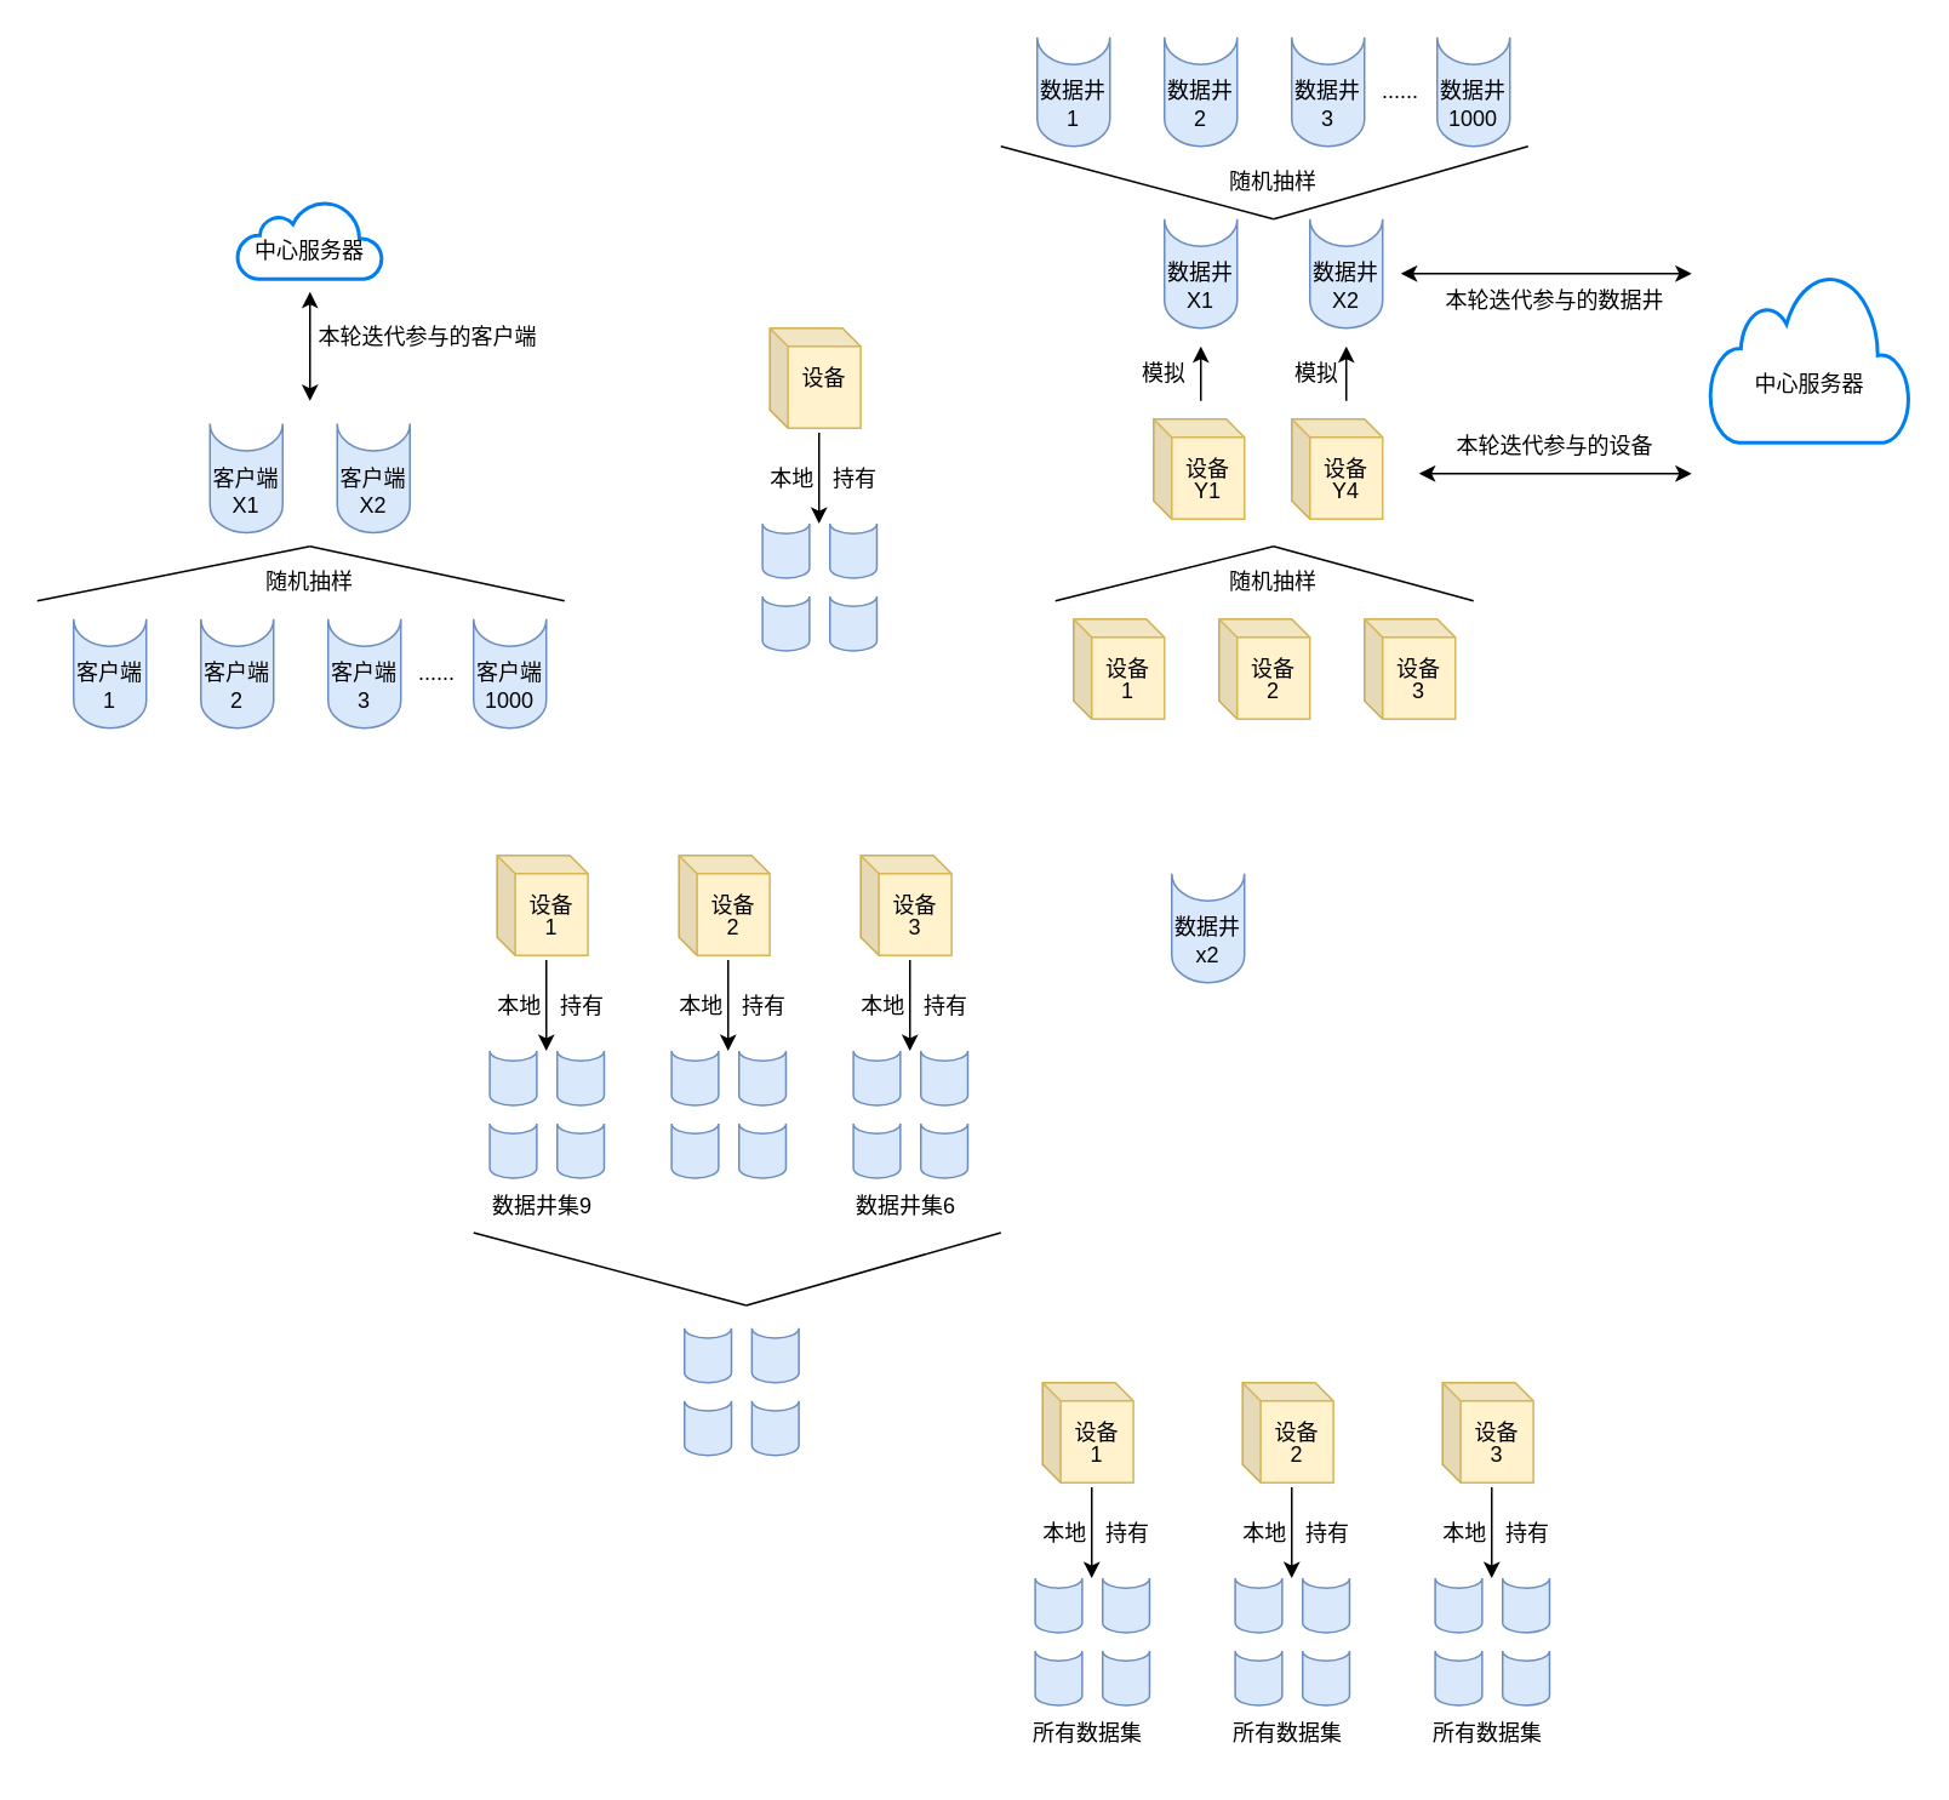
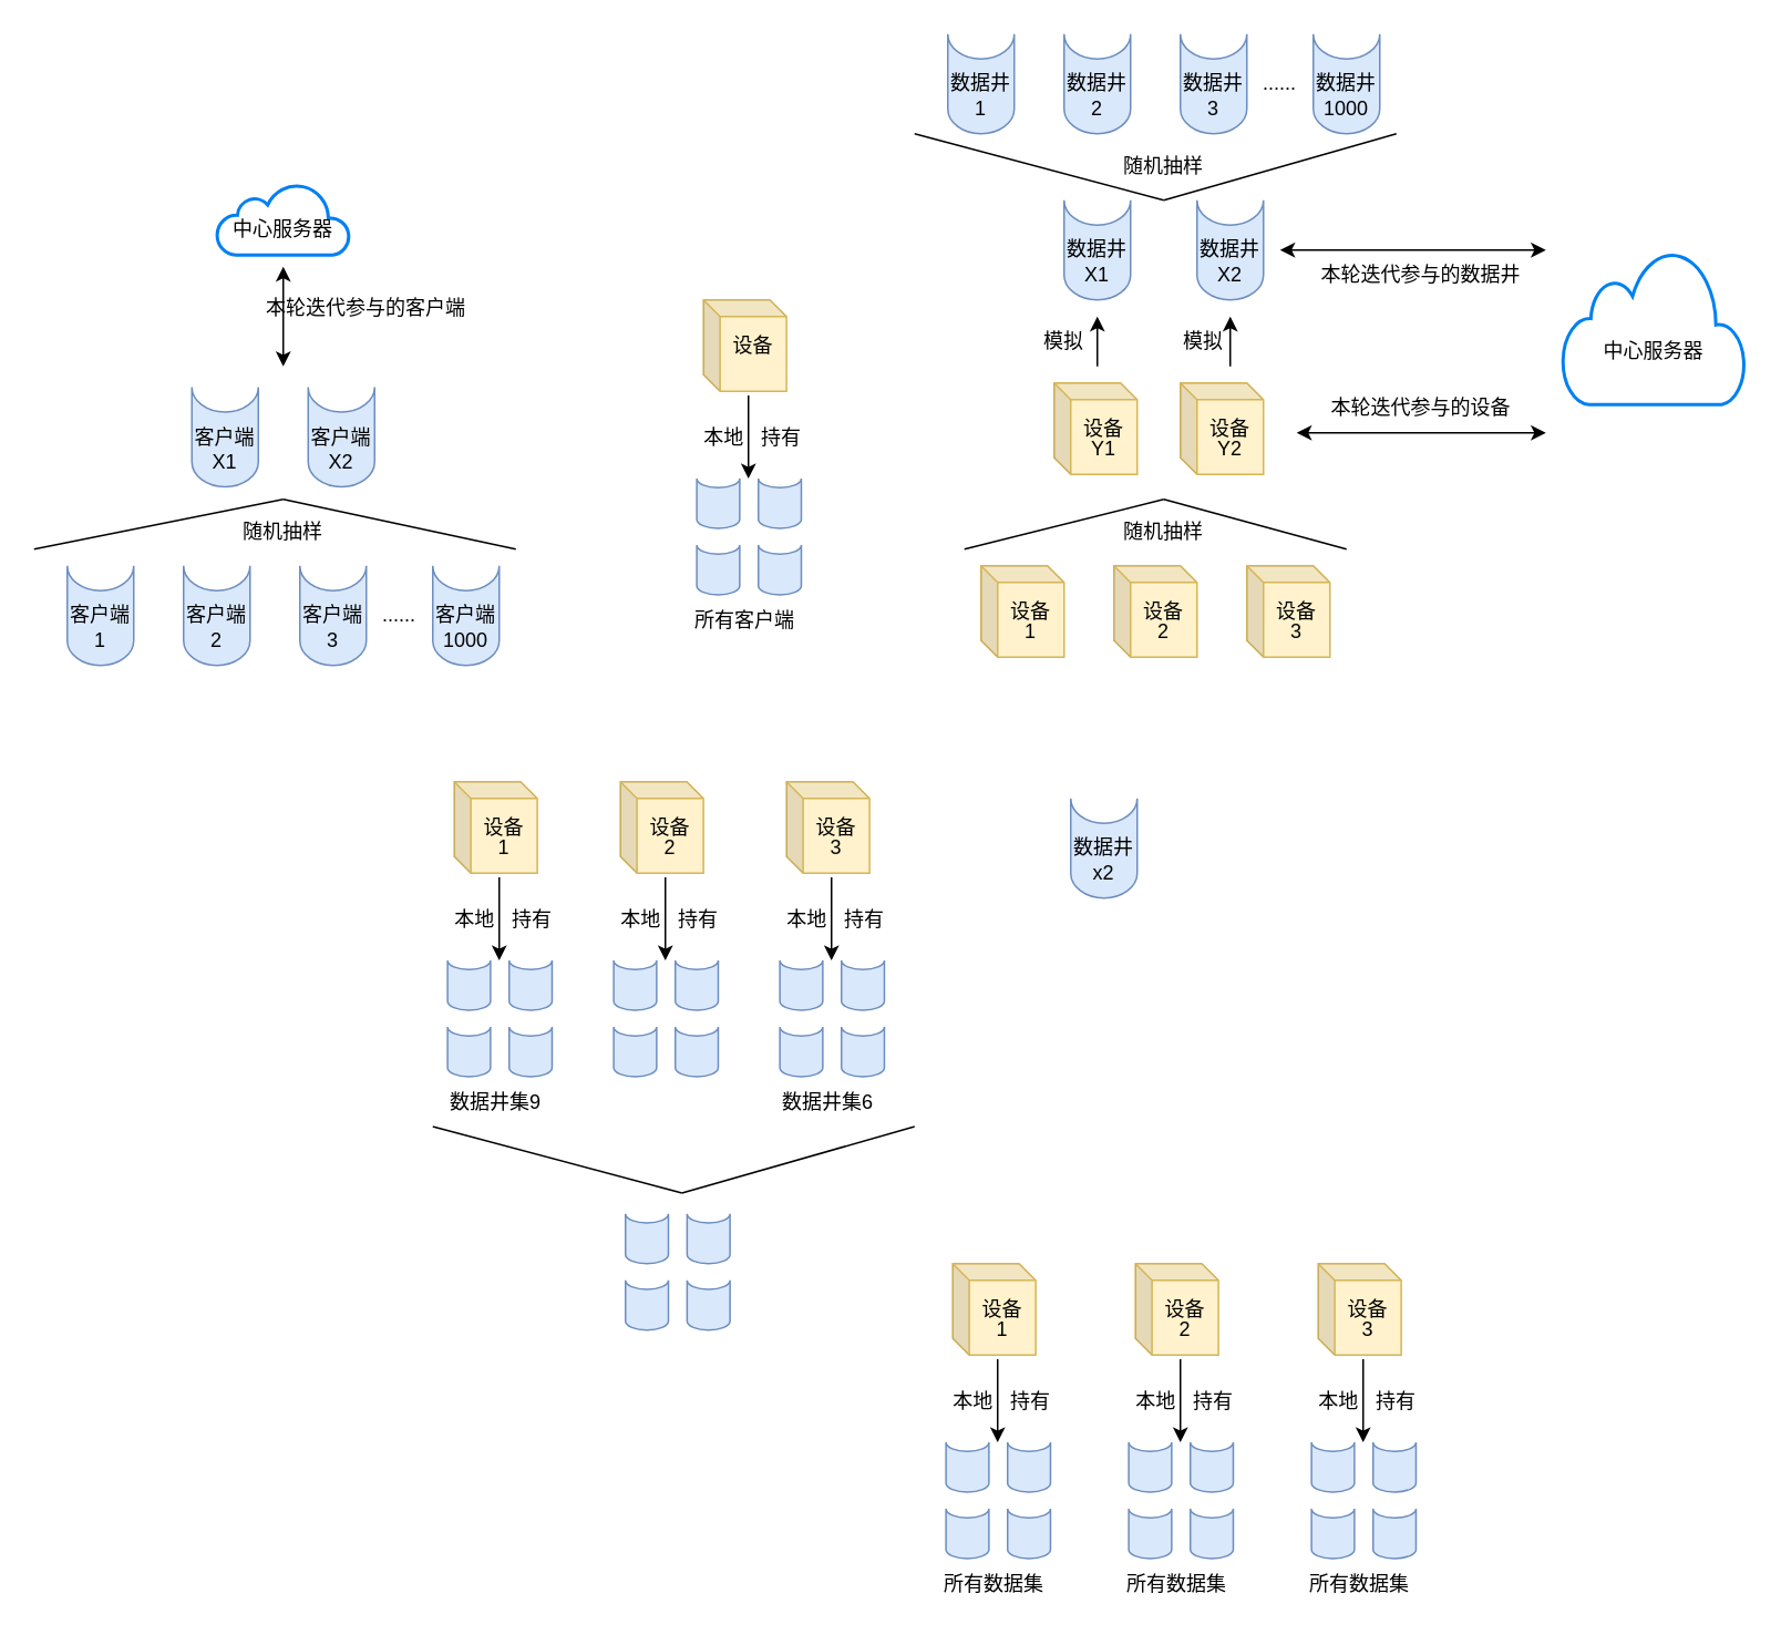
- <mxCell id="53" value="本轮迭代参与的客户端" style="text;html=1;strokeColor=none;fillColor=none;align=center;verticalAlign=middle;whiteSpace=wrap;rounded=0;" parent="27" vertex="1"><mxGeometry x="150" y="60" width="130" height="30" as="geometry" /></mxCell>
+ <mxCell id="53" value="本轮迭代参与的客户端" style="text;html=1;strokeColor=none;fillColor=none;align=center;verticalAlign=middle;whiteSpace=wrap;rounded=0;" parent="27" vertex="1"><mxGeometry x="135" y="60" width="130" height="30" as="geometry" /></mxCell>
- <mxCell id="73" value="Y4" style="text;html=1;strokeColor=none;fillColor=none;align=center;verticalAlign=middle;whiteSpace=wrap;rounded=0;" parent="70" vertex="1"><mxGeometry y="25" width="60" height="30" as="geometry" /></mxCell>
+ <mxCell id="73" value="Y2" style="text;html=1;strokeColor=none;fillColor=none;align=center;verticalAlign=middle;whiteSpace=wrap;rounded=0;" parent="70" vertex="1"><mxGeometry y="25" width="60" height="30" as="geometry" /></mxCell>
+ <mxCell id="23" value="所有客户端" style="text;html=1;strokeColor=none;fillColor=none;align=center;verticalAlign=middle;whiteSpace=wrap;rounded=0;" parent="18" vertex="1"><mxGeometry y="70" width="70" height="30" as="geometry" /></mxCell>
